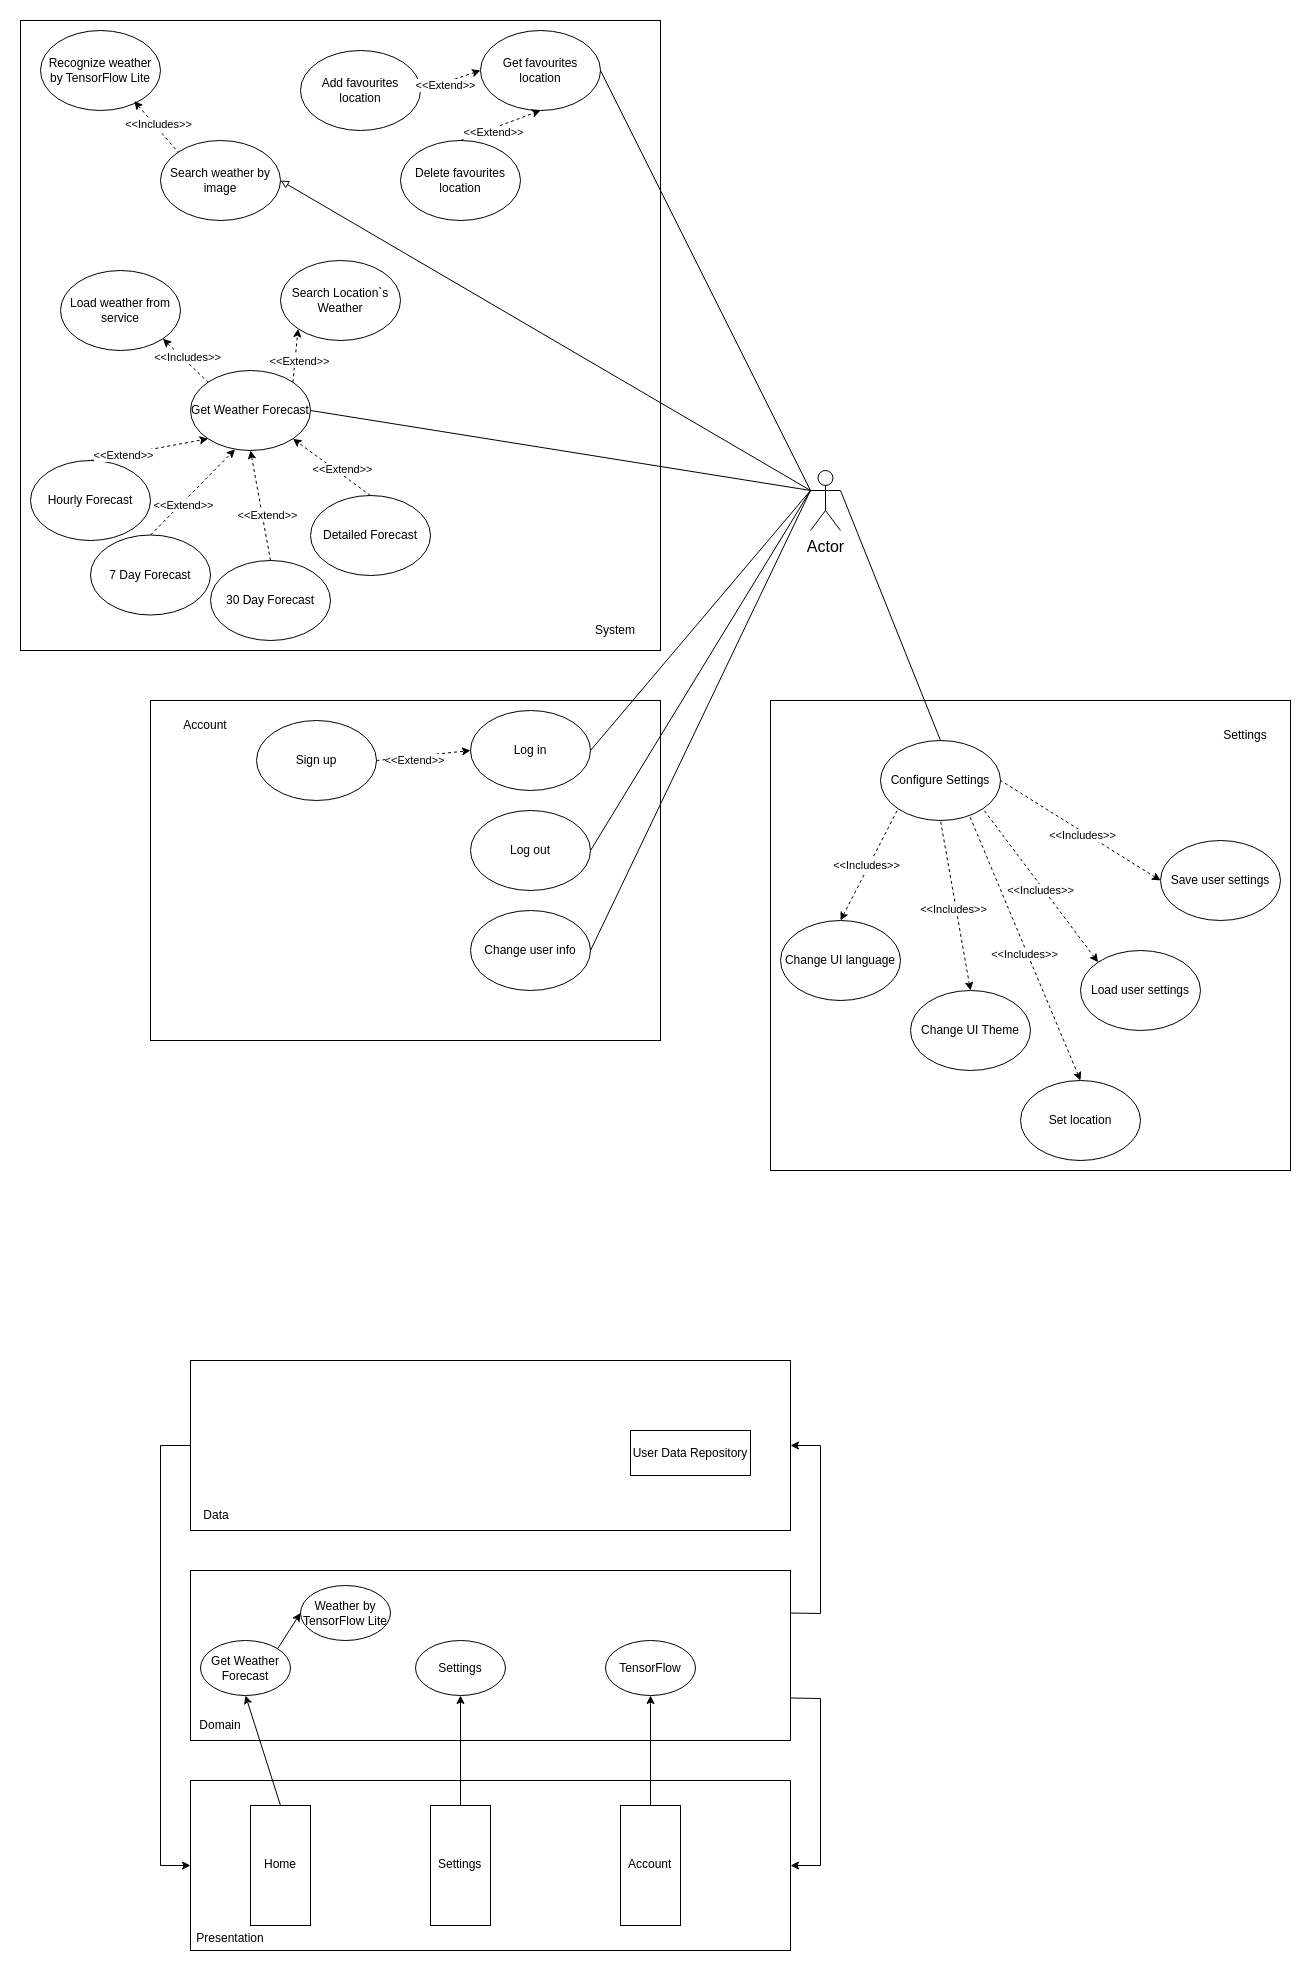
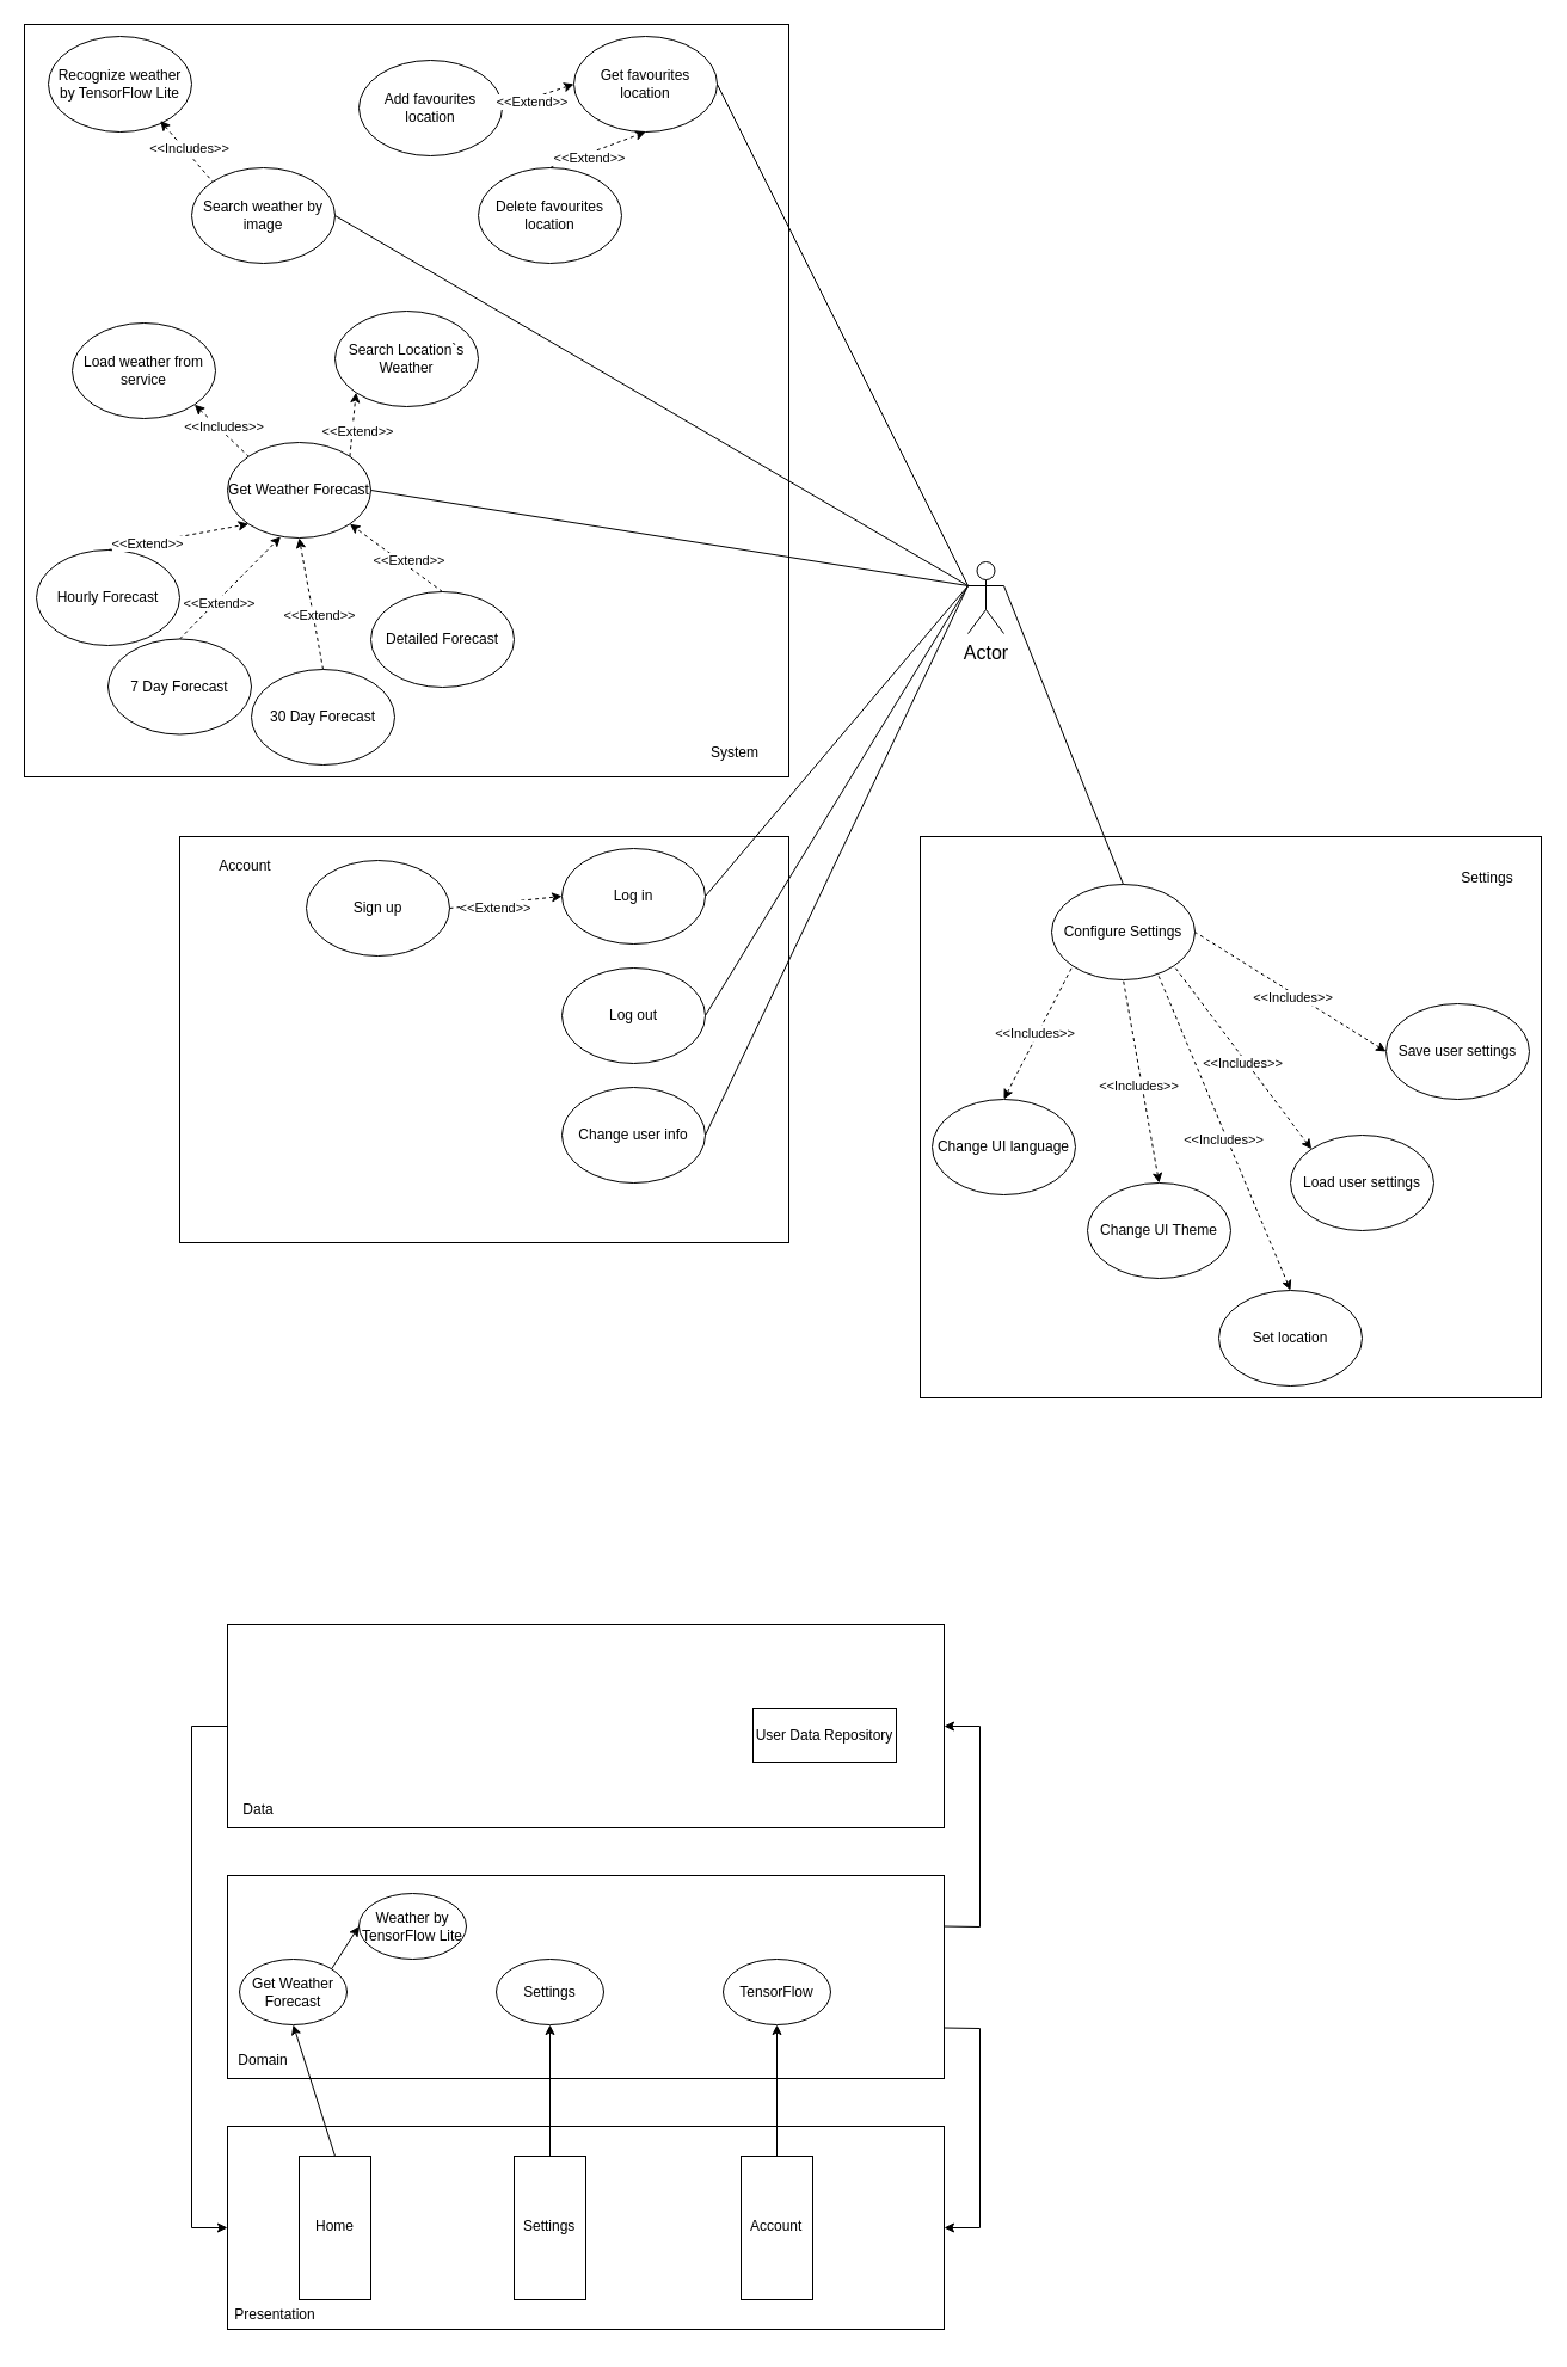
- <mxCell id="65" value="" style="endArrow=block;html=1;rounded=0;entryX=1;entryY=0.5;entryDx=0;entryDy=0;endFill=0;exitX=0;exitY=0.333;exitDx=0;exitDy=0;exitPerimeter=0;" parent="1" source="4" target="45" edge="1"><mxGeometry width="50" height="50" relative="1" as="geometry"><mxPoint x="830" y="440" as="sourcePoint" /><mxPoint x="610" y="80" as="targetPoint" /></mxGeometry></mxCell>
+ <mxCell id="65" value="" style="endArrow=none;html=1;rounded=0;entryX=1;entryY=0.5;entryDx=0;entryDy=0;endFill=0;exitX=0;exitY=0.333;exitDx=0;exitDy=0;exitPerimeter=0;" parent="1" source="4" target="45" edge="1"><mxGeometry width="50" height="50" relative="1" as="geometry"><mxPoint x="830" y="440" as="sourcePoint" /><mxPoint x="610" y="80" as="targetPoint" /></mxGeometry></mxCell>
